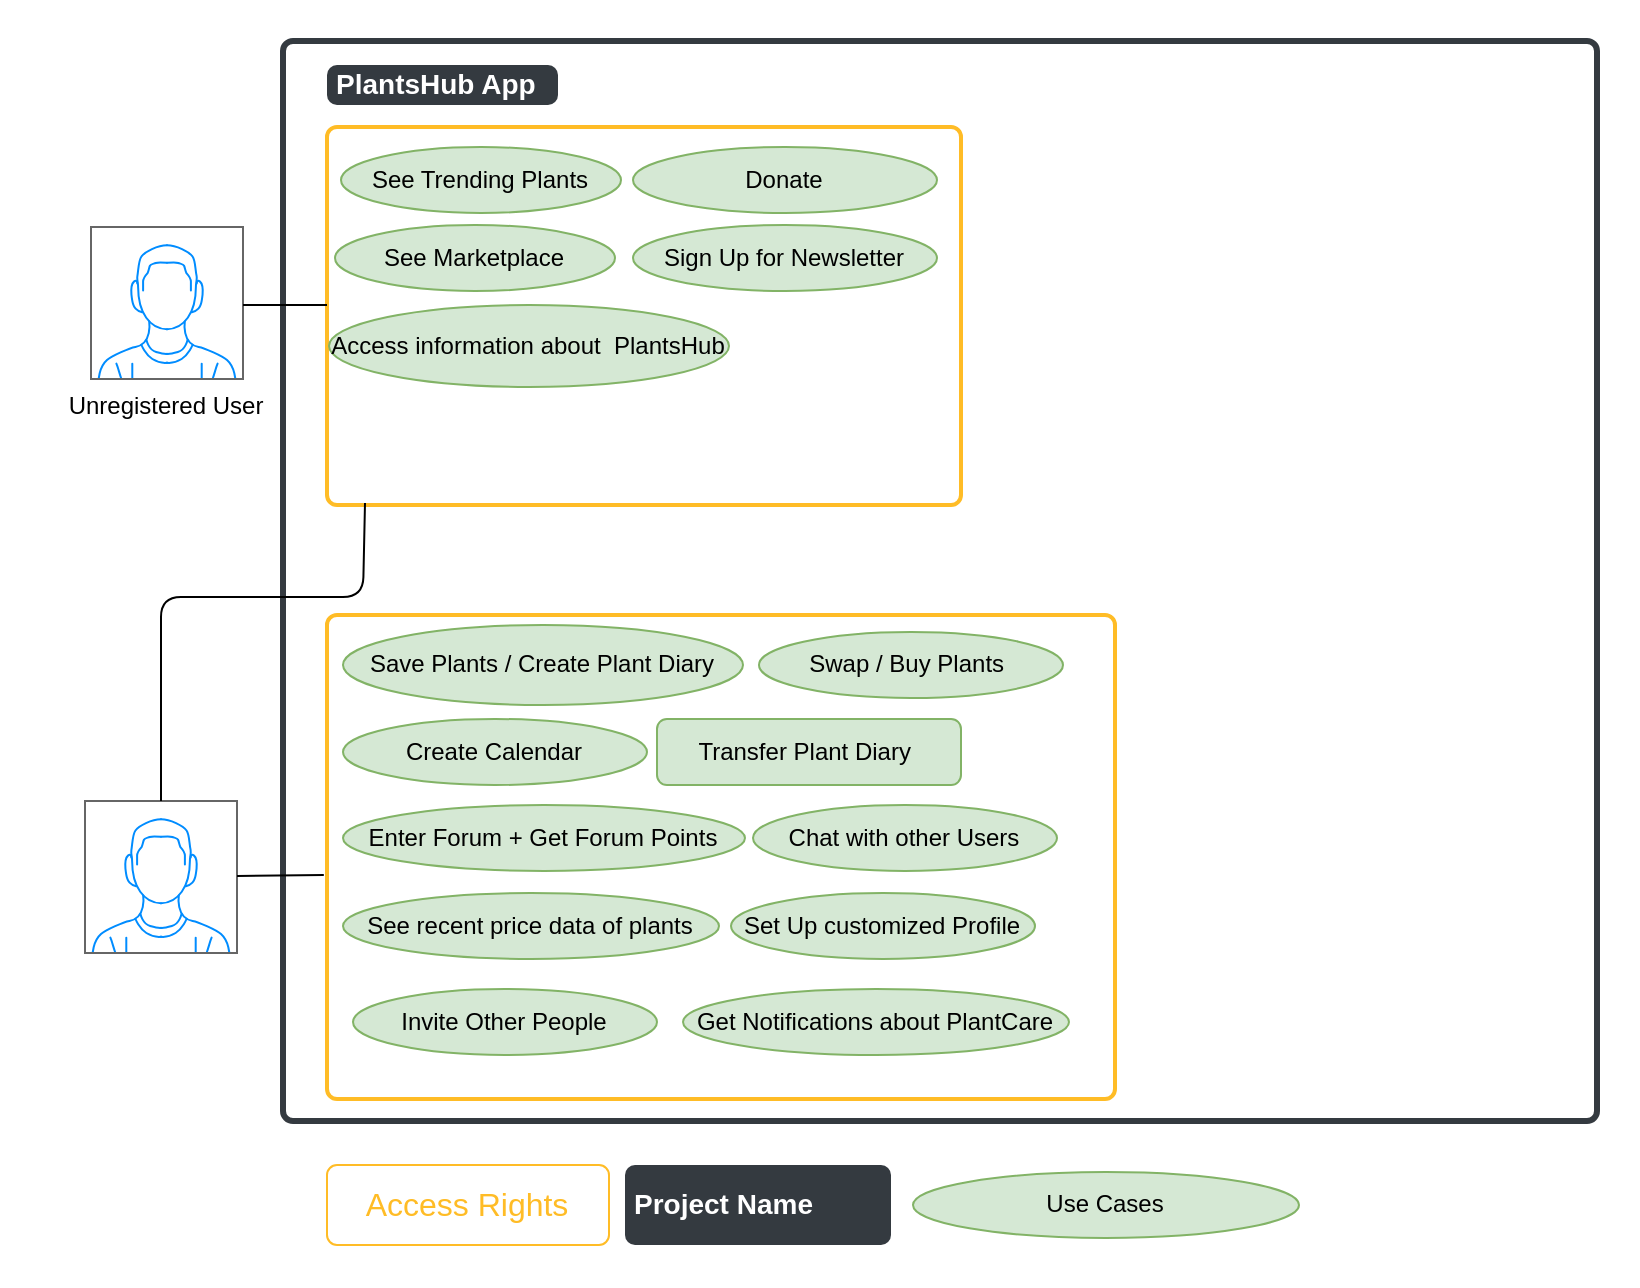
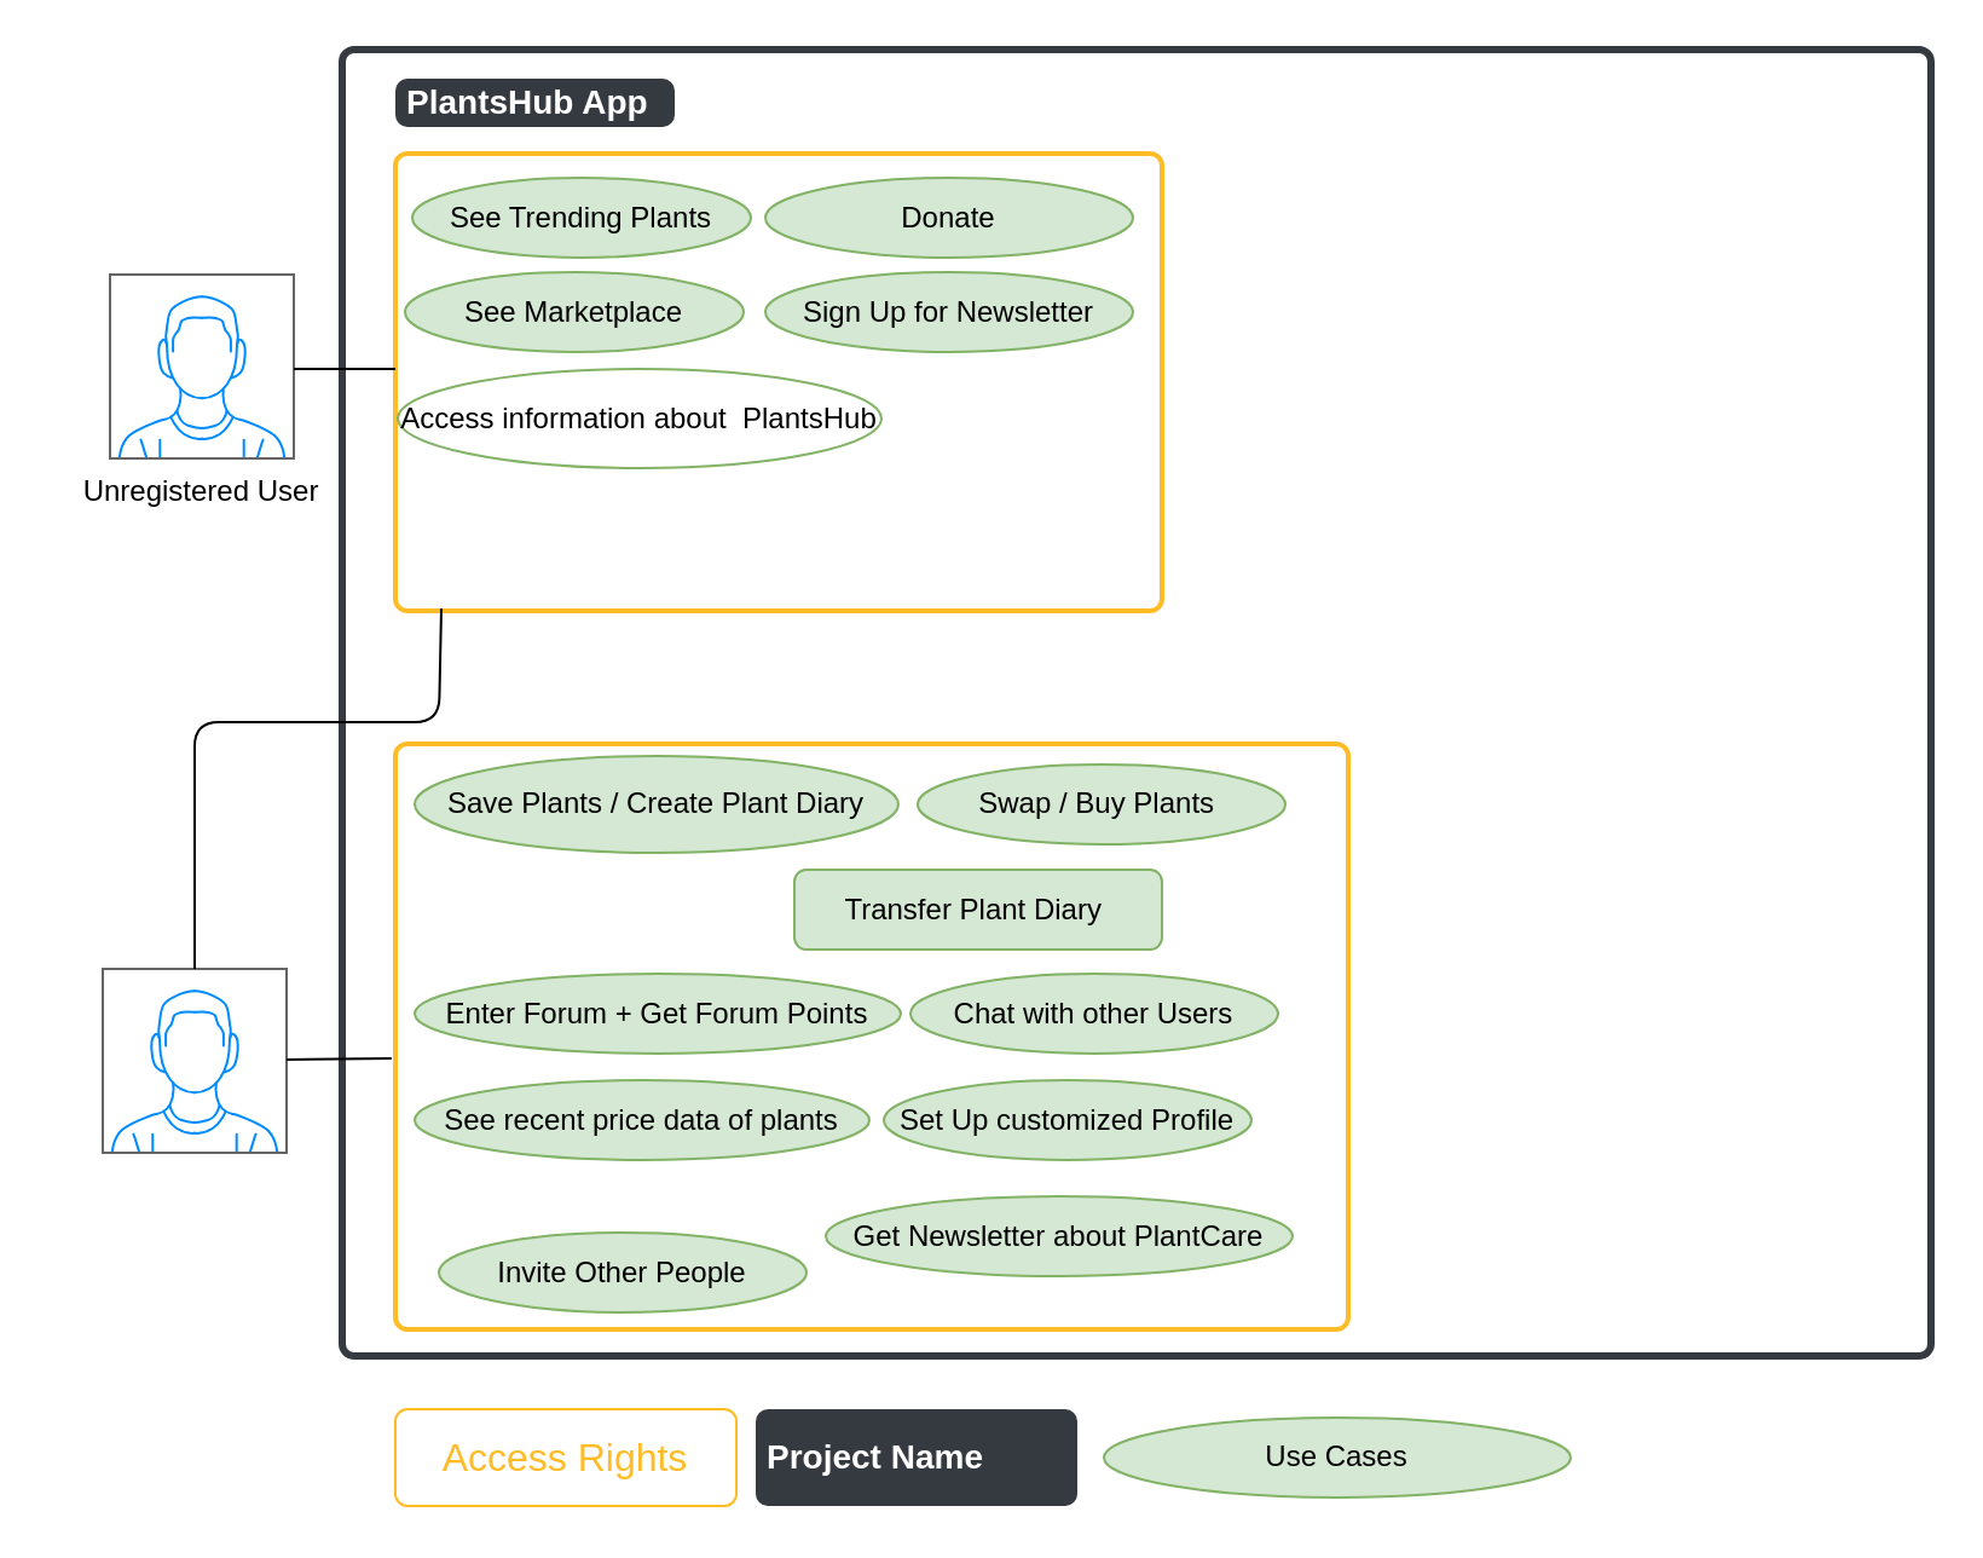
- <mxCell id="14" value="&lt;span style=&quot;text-align: left&quot;&gt;Access information about &amp;nbsp;PlantsHub&lt;/span&gt;" style="ellipse;whiteSpace=wrap;html=1;fillColor=#d5e8d4;strokeColor=#82b366;" vertex="1" parent="10"><mxGeometry x="1" y="89" width="200" height="41" as="geometry" /></mxCell>
+ <mxCell id="14" value="&lt;span style=&quot;text-align: left&quot;&gt;Access information about &amp;nbsp;PlantsHub&lt;/span&gt;" style="ellipse;whiteSpace=wrap;html=1;fillColor=#ffffff;strokeColor=#82b366;" vertex="1" parent="10"><mxGeometry x="1" y="89" width="200" height="41" as="geometry" /></mxCell>
- <mxCell id="31" value="&lt;span style=&quot;text-align: left&quot;&gt;Create Calendar&lt;/span&gt;" style="ellipse;whiteSpace=wrap;html=1;fillColor=#d5e8d4;strokeColor=#82b366;" vertex="1" parent="1"><mxGeometry x="171" y="359" width="152" height="33" as="geometry" /></mxCell>
- <mxCell id="23" value="&lt;span style=&quot;text-align: left&quot;&gt;Invite Other People&lt;/span&gt;" style="ellipse;whiteSpace=wrap;html=1;fillColor=#d5e8d4;strokeColor=#82b366;" vertex="1" parent="1"><mxGeometry x="176" y="494" width="152" height="33" as="geometry" /></mxCell>
+ <mxCell id="23" value="&lt;span style=&quot;text-align: left&quot;&gt;Invite Other People&lt;/span&gt;" style="ellipse;whiteSpace=wrap;html=1;fillColor=#d5e8d4;strokeColor=#82b366;" vertex="1" parent="1"><mxGeometry x="181" y="509" width="152" height="33" as="geometry" /></mxCell>
- <mxCell id="25" value="&lt;span style=&quot;text-align: left&quot;&gt;Get Notifications about PlantCare&lt;/span&gt;" style="ellipse;whiteSpace=wrap;html=1;fillColor=#d5e8d4;strokeColor=#82b366;" vertex="1" parent="1"><mxGeometry x="341" y="494" width="193" height="33" as="geometry" /></mxCell>
+ <mxCell id="25" value="&lt;span style=&quot;text-align: left&quot;&gt;Get Newsletter about PlantCare&lt;/span&gt;" style="ellipse;whiteSpace=wrap;html=1;fillColor=#d5e8d4;strokeColor=#82b366;" vertex="1" parent="1"><mxGeometry x="341" y="494" width="193" height="33" as="geometry" /></mxCell>
